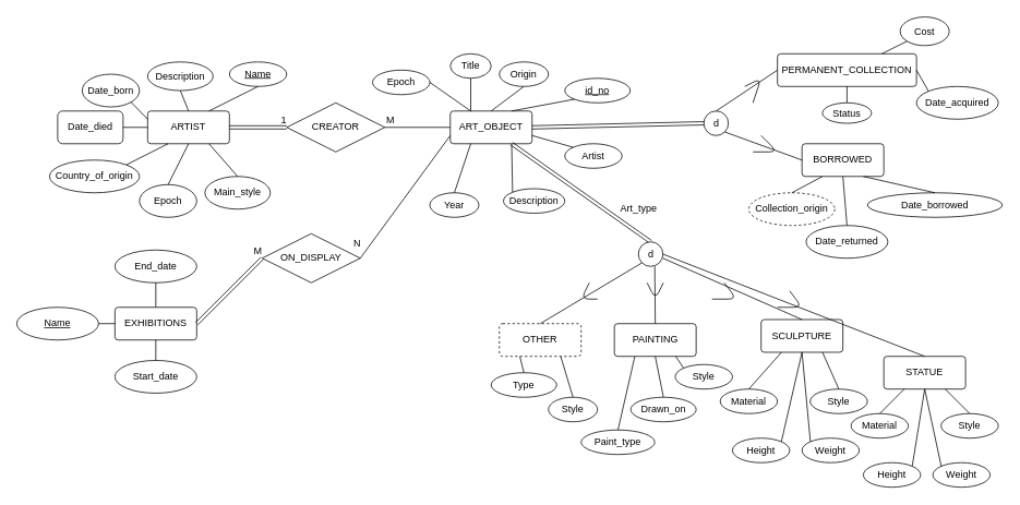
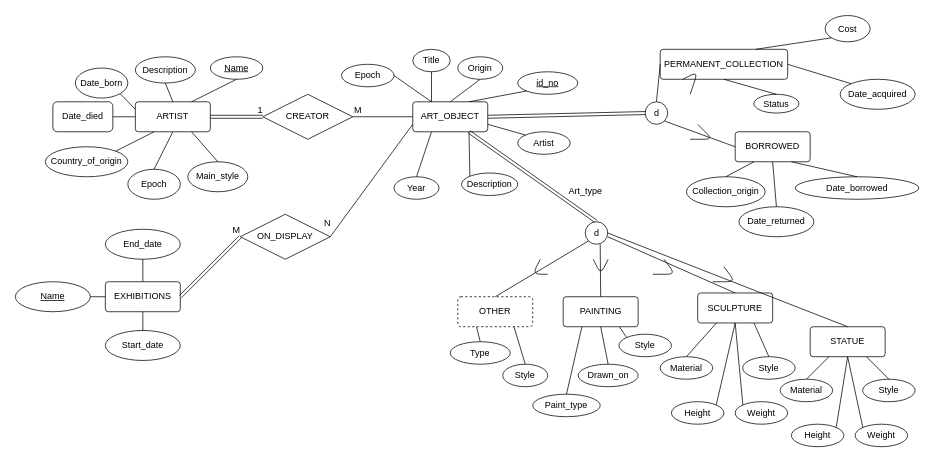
- <mxCell id="59" value="PERMANENT_COLLECTION" style="rounded=1;arcSize=10;whiteSpace=wrap;html=1;align=center;" parent="1" vertex="1"><mxGeometry x="950" y="65" width="170" height="40" as="geometry" /></mxCell>
+ <mxCell id="59" value="PERMANENT_COLLECTION" style="rounded=1;arcSize=10;whiteSpace=wrap;html=1;align=center;" parent="1" vertex="1"><mxGeometry x="880" y="65" width="170" height="40" as="geometry" /></mxCell>
- <mxCell id="71" value="Collection_origin" style="ellipse;whiteSpace=wrap;html=1;align=center;dashed=1;" parent="1" vertex="1"><mxGeometry x="915" y="235" width="105" height="40" as="geometry" /></mxCell>
+ <mxCell id="71" value="Collection_origin" style="ellipse;whiteSpace=wrap;html=1;align=center;" parent="1" vertex="1"><mxGeometry x="915" y="235" width="105" height="40" as="geometry" /></mxCell>
